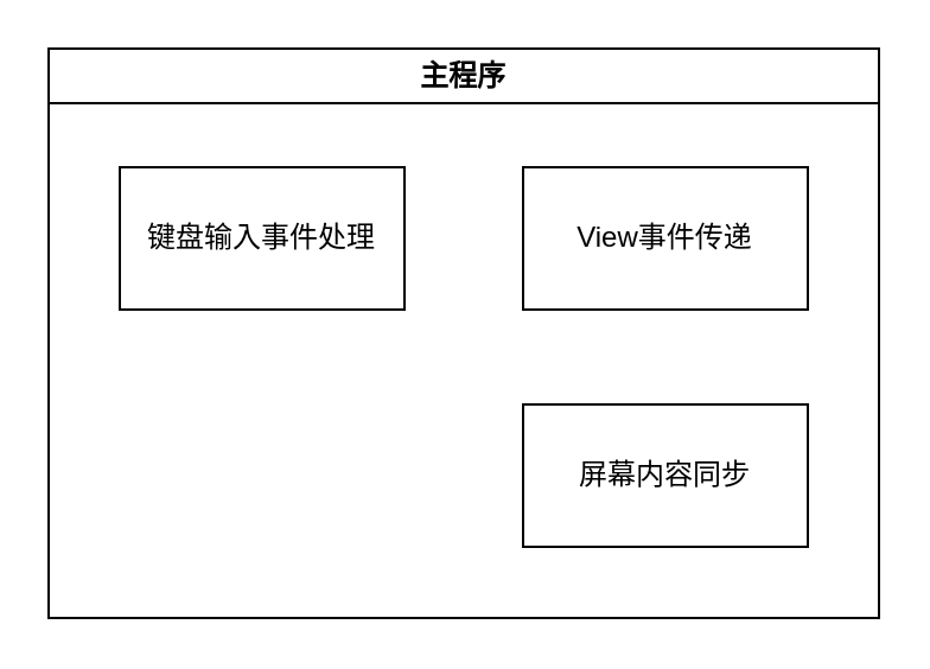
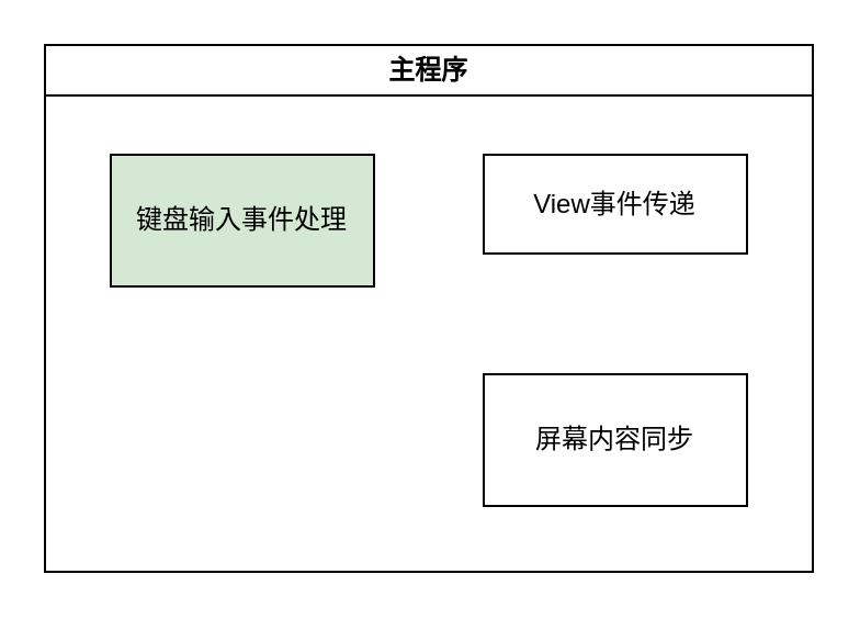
- <mxCell id="3" value="键盘输入事件处理" style="rounded=0;whiteSpace=wrap;html=1;" parent="2" vertex="1"><mxGeometry x="30" y="50" width="120" height="60" as="geometry" /></mxCell>
+ <mxCell id="3" value="键盘输入事件处理" style="rounded=0;whiteSpace=wrap;html=1;fillColor=#d5e8d4;" parent="2" vertex="1"><mxGeometry x="30" y="50" width="120" height="60" as="geometry" /></mxCell>
- <mxCell id="4" value="View事件传递" style="rounded=0;whiteSpace=wrap;html=1;" parent="2" vertex="1"><mxGeometry x="200" y="50" width="120" height="60" as="geometry" /></mxCell>
+ <mxCell id="4" value="View事件传递" style="rounded=0;whiteSpace=wrap;html=1;" parent="2" vertex="1"><mxGeometry x="200" y="50" width="120" height="45" as="geometry" /></mxCell>
